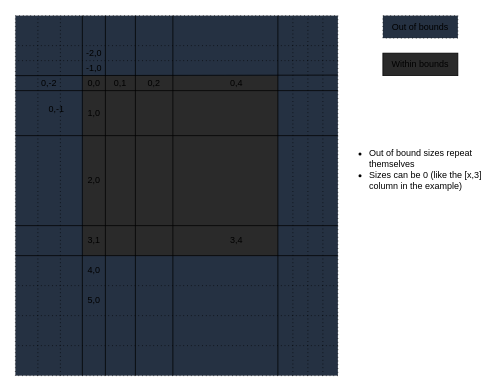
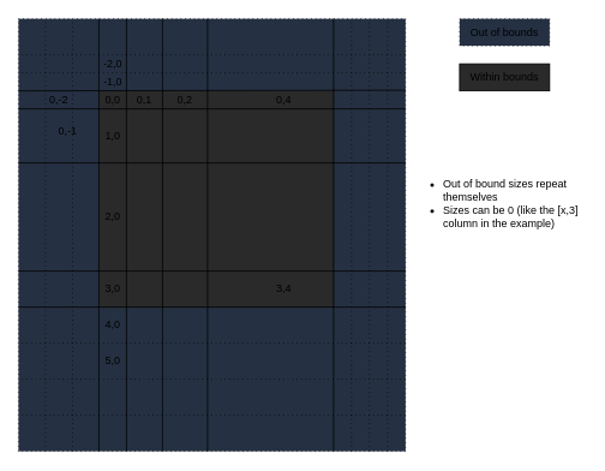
- <mxCell id="15" value="3,1" style="text;html=1;strokeColor=none;fillColor=none;align=center;verticalAlign=middle;whiteSpace=wrap;rounded=0;" vertex="1" parent="1"><mxGeometry x="110" y="310" width="30" height="20" as="geometry" /></mxCell>
+ <mxCell id="15" value="3,0" style="text;html=1;strokeColor=none;fillColor=none;align=center;verticalAlign=middle;whiteSpace=wrap;rounded=0;" vertex="1" parent="1"><mxGeometry x="110" y="310" width="30" height="20" as="geometry" /></mxCell>
